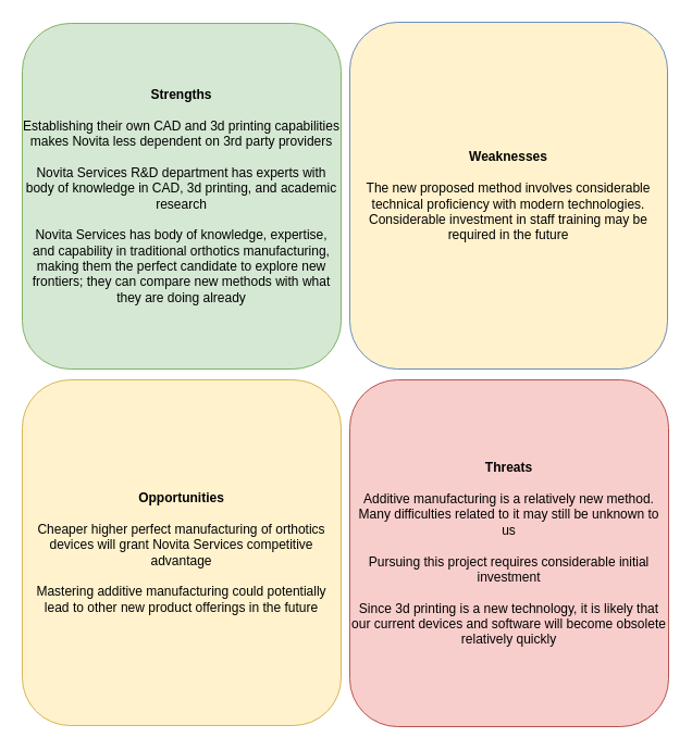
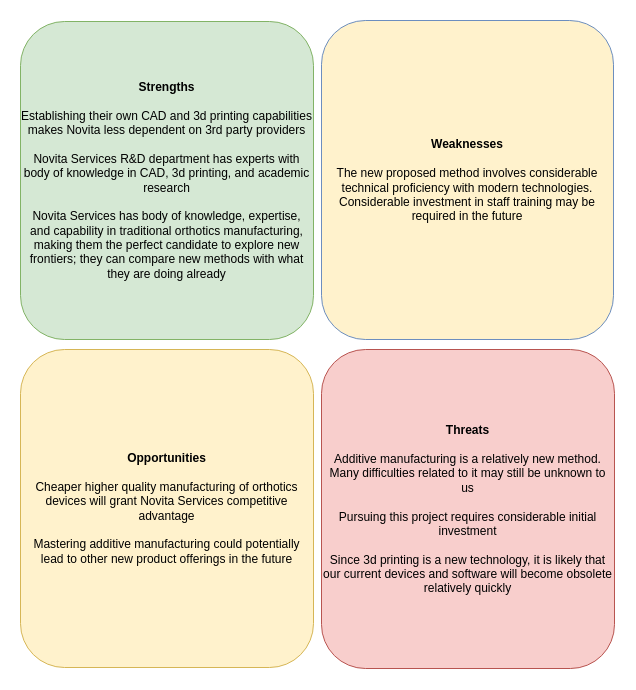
- <mxCell id="3" value="&lt;b&gt;Opportunities&lt;/b&gt;&lt;div&gt;&lt;br&gt;&lt;/div&gt;&lt;div&gt;Cheaper higher perfect manufacturing of orthotics devices will grant Novita Services competitive advantage&lt;/div&gt;&lt;div&gt;&lt;br&gt;&lt;/div&gt;&lt;div&gt;Mastering additive manufacturing could potentially lead to other new product offerings in the future&lt;/div&gt;" style="rounded=1;whiteSpace=wrap;html=1;fillColor=#fff2cc;strokeColor=#d6b656;" parent="1" vertex="1"><mxGeometry x="20" y="349" width="293" height="318" as="geometry" /></mxCell>
+ <mxCell id="3" value="&lt;b&gt;Opportunities&lt;/b&gt;&lt;div&gt;&lt;br&gt;&lt;/div&gt;&lt;div&gt;Cheaper higher quality manufacturing of orthotics devices will grant Novita Services competitive advantage&lt;/div&gt;&lt;div&gt;&lt;br&gt;&lt;/div&gt;&lt;div&gt;Mastering additive manufacturing could potentially lead to other new product offerings in the future&lt;/div&gt;" style="rounded=1;whiteSpace=wrap;html=1;fillColor=#fff2cc;strokeColor=#d6b656;" parent="1" vertex="1"><mxGeometry x="20" y="349" width="293" height="318" as="geometry" /></mxCell>
